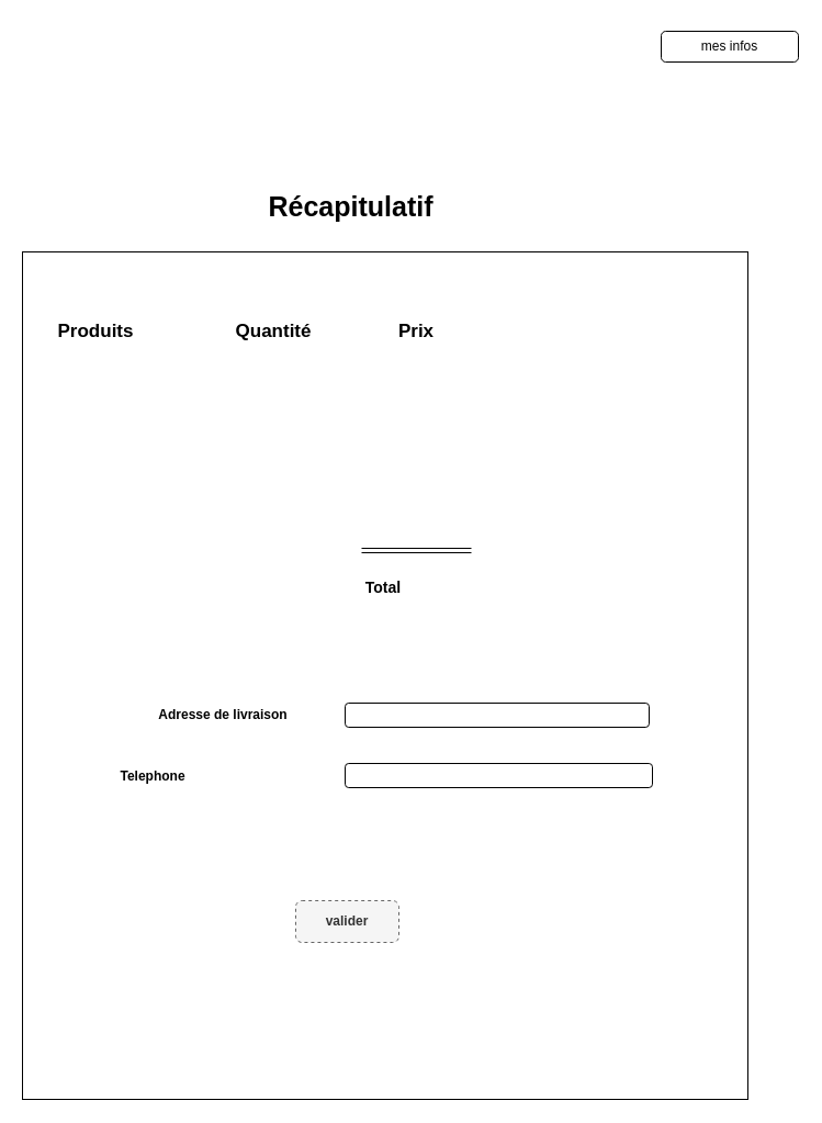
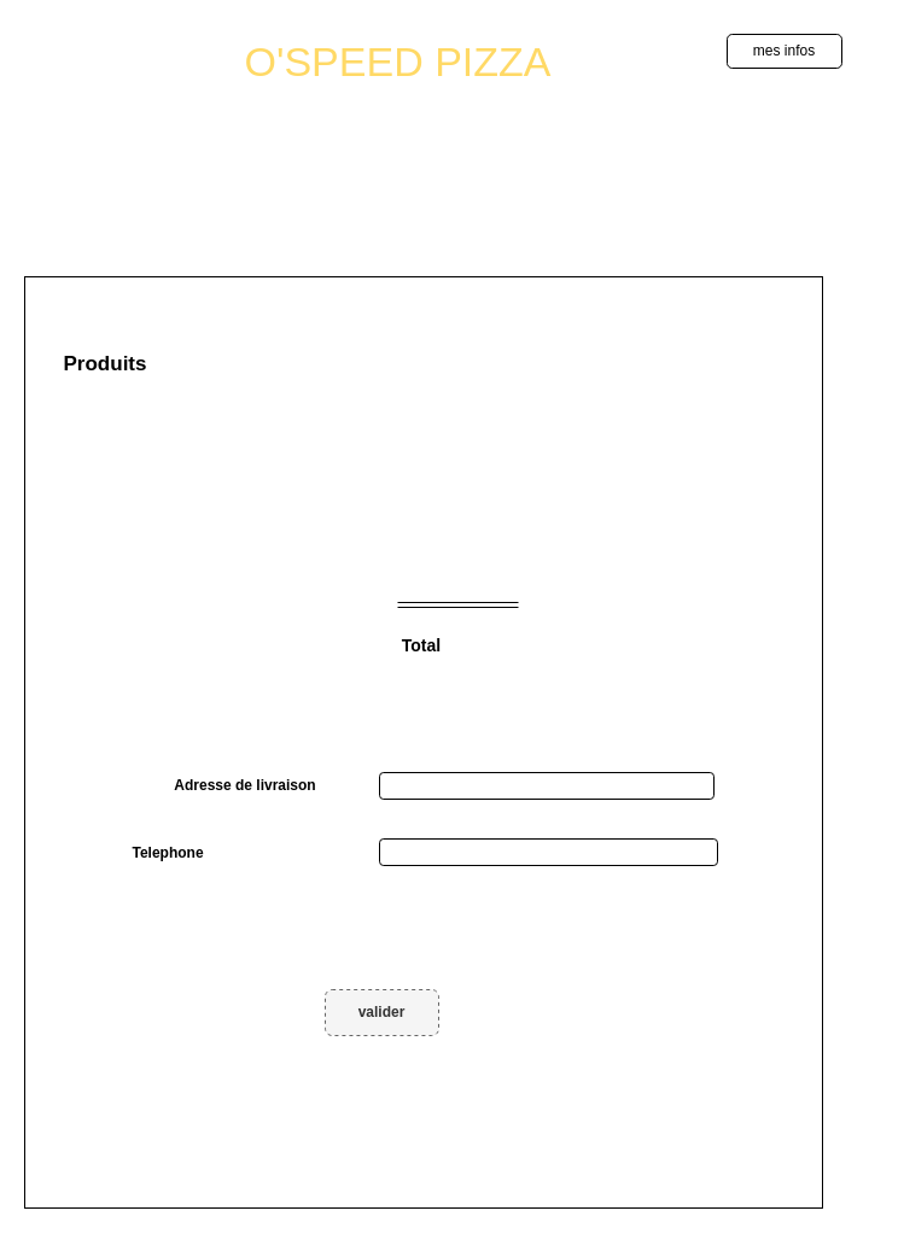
- <mxCell id="3" value="mes infos" style="rounded=1;whiteSpace=wrap;html=1;" vertex="1" parent="1"><mxGeometry x="602" y="28" width="125" height="28" as="geometry" /></mxCell>
+ <mxCell id="3" value="mes infos" style="rounded=1;whiteSpace=wrap;html=1;" vertex="1" parent="1"><mxGeometry x="602" y="28" width="95" height="28" as="geometry" /></mxCell>
+ <mxCell id="2" value="&lt;font style=&quot;font-size: 34px&quot; color=&quot;#ffd966&quot;&gt;O'SPEED PIZZA&lt;/font&gt;" style="text;html=1;strokeColor=none;fillColor=none;align=center;verticalAlign=middle;whiteSpace=wrap;rounded=0;" vertex="1" parent="1"><mxGeometry x="102.5" y="20" width="453" height="62" as="geometry" /></mxCell>
- <mxCell id="4" value="&lt;font style=&quot;font-size: 25px&quot;&gt;&lt;b&gt;Récapitulatif&lt;/b&gt;&lt;/font&gt;" style="text;html=1;align=center;verticalAlign=middle;resizable=0;points=[];autosize=1;" vertex="1" parent="1"><mxGeometry x="239" y="176" width="160" height="22" as="geometry" /></mxCell>
- <mxCell id="7" value="&lt;font style=&quot;font-size: 17px&quot;&gt;&lt;b&gt;Quantité&lt;/b&gt;&lt;/font&gt;" style="text;html=1;strokeColor=none;fillColor=none;align=center;verticalAlign=middle;whiteSpace=wrap;rounded=0;" vertex="1" parent="1"><mxGeometry x="229" y="292" width="40" height="20" as="geometry" /></mxCell>
- <mxCell id="8" value="&lt;b&gt;&lt;font style=&quot;font-size: 17px&quot;&gt;Prix&lt;/font&gt;&lt;/b&gt;" style="text;html=1;strokeColor=none;fillColor=none;align=center;verticalAlign=middle;whiteSpace=wrap;rounded=0;" vertex="1" parent="1"><mxGeometry x="359" y="292" width="40" height="20" as="geometry" /></mxCell>
